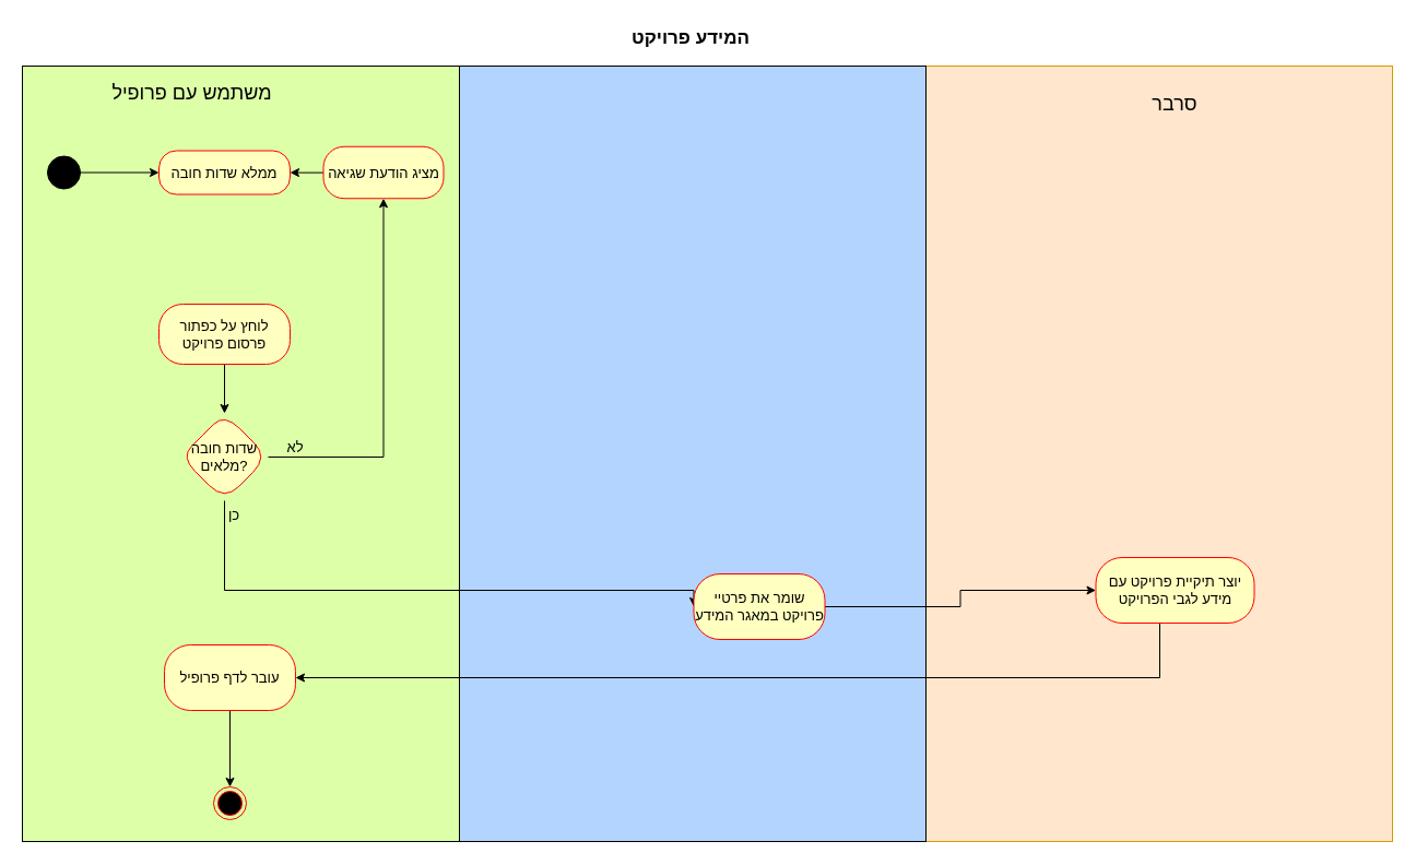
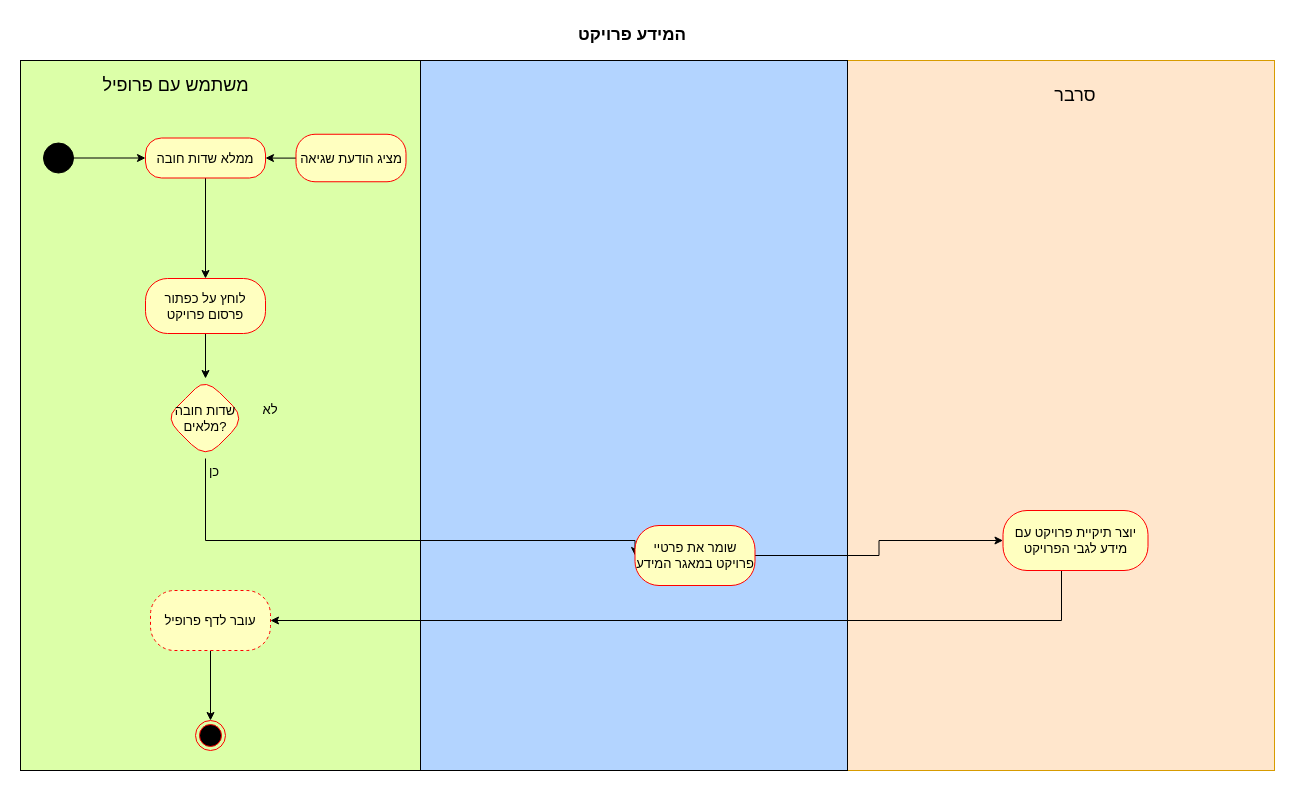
+ <mxCell id="8" value="" style="edgeStyle=orthogonalEdgeStyle;rounded=0;orthogonalLoop=1;jettySize=auto;html=1;fontSize=11;entryX=0.5;entryY=0;entryDx=0;entryDy=0;exitX=0.5;exitY=1;exitDx=0;exitDy=0;" edge="1" parent="1" source="15" target="17"><mxGeometry relative="1" as="geometry"><mxPoint x="205" y="200" as="sourcePoint" /><mxPoint x="205" y="270" as="targetPoint" /></mxGeometry></mxCell>
- <mxCell id="19" value="" style="edgeStyle=orthogonalEdgeStyle;rounded=0;orthogonalLoop=1;jettySize=auto;html=1;" edge="1" parent="1" source="20" target="28"><mxGeometry relative="1" as="geometry" /></mxCell>
- <mxCell id="26" value="עובר לדף פרופיל" style="whiteSpace=wrap;html=1;rounded=1;fontSize=13;fontColor=#000000;strokeColor=#ff0000;fillColor=#ffffc0;arcSize=40;" vertex="1" parent="1"><mxGeometry x="150" y="590" width="120" height="60" as="geometry" /></mxCell>
+ <mxCell id="26" value="עובר לדף פרופיל" style="whiteSpace=wrap;html=1;rounded=1;fontSize=13;fontColor=#000000;strokeColor=#ff0000;fillColor=#ffffc0;arcSize=40;dashed=1;" vertex="1" parent="1"><mxGeometry x="150" y="590" width="120" height="60" as="geometry" /></mxCell>
